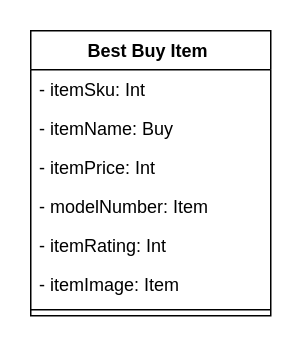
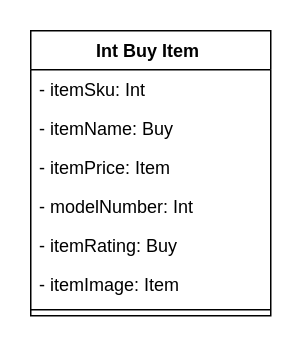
- <mxCell id="2" value="Best Buy Item " style="swimlane;fontStyle=1;align=center;verticalAlign=top;childLayout=stackLayout;horizontal=1;startSize=26;horizontalStack=0;resizeParent=1;resizeParentMax=0;resizeLast=0;collapsible=1;marginBottom=0;" vertex="1" parent="1"><mxGeometry x="20" y="20" width="160" height="190" as="geometry" /></mxCell>
+ <mxCell id="2" value="Int Buy Item " style="swimlane;fontStyle=1;align=center;verticalAlign=top;childLayout=stackLayout;horizontal=1;startSize=26;horizontalStack=0;resizeParent=1;resizeParentMax=0;resizeLast=0;collapsible=1;marginBottom=0;" vertex="1" parent="1"><mxGeometry x="20" y="20" width="160" height="190" as="geometry" /></mxCell>
- <mxCell id="5" value="- itemPrice: Int" style="text;strokeColor=none;fillColor=none;align=left;verticalAlign=top;spacingLeft=4;spacingRight=4;overflow=hidden;rotatable=0;points=[[0,0.5],[1,0.5]];portConstraint=eastwest;" vertex="1" parent="2"><mxGeometry y="78" width="160" height="26" as="geometry" /></mxCell>
+ <mxCell id="5" value="- itemPrice: Item" style="text;strokeColor=none;fillColor=none;align=left;verticalAlign=top;spacingLeft=4;spacingRight=4;overflow=hidden;rotatable=0;points=[[0,0.5],[1,0.5]];portConstraint=eastwest;" vertex="1" parent="2"><mxGeometry y="78" width="160" height="26" as="geometry" /></mxCell>
- <mxCell id="6" value="- modelNumber: Item" style="text;strokeColor=none;fillColor=none;align=left;verticalAlign=top;spacingLeft=4;spacingRight=4;overflow=hidden;rotatable=0;points=[[0,0.5],[1,0.5]];portConstraint=eastwest;" vertex="1" parent="2"><mxGeometry y="104" width="160" height="26" as="geometry" /></mxCell>
+ <mxCell id="6" value="- modelNumber: Int" style="text;strokeColor=none;fillColor=none;align=left;verticalAlign=top;spacingLeft=4;spacingRight=4;overflow=hidden;rotatable=0;points=[[0,0.5],[1,0.5]];portConstraint=eastwest;" vertex="1" parent="2"><mxGeometry y="104" width="160" height="26" as="geometry" /></mxCell>
- <mxCell id="7" value="- itemRating: Int" style="text;strokeColor=none;fillColor=none;align=left;verticalAlign=top;spacingLeft=4;spacingRight=4;overflow=hidden;rotatable=0;points=[[0,0.5],[1,0.5]];portConstraint=eastwest;" vertex="1" parent="2"><mxGeometry y="130" width="160" height="26" as="geometry" /></mxCell>
+ <mxCell id="7" value="- itemRating: Buy" style="text;strokeColor=none;fillColor=none;align=left;verticalAlign=top;spacingLeft=4;spacingRight=4;overflow=hidden;rotatable=0;points=[[0,0.5],[1,0.5]];portConstraint=eastwest;" vertex="1" parent="2"><mxGeometry y="130" width="160" height="26" as="geometry" /></mxCell>
